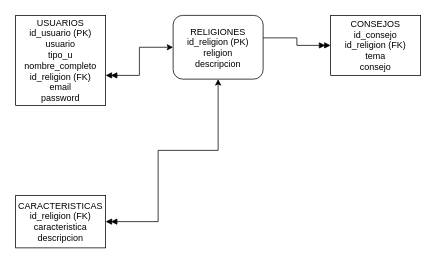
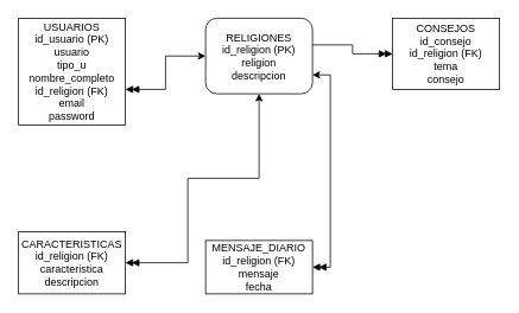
+ <mxCell id="7" style="edgeStyle=orthogonalEdgeStyle;rounded=0;orthogonalLoop=1;jettySize=auto;html=1;exitX=1;exitY=0.5;exitDx=0;exitDy=0;entryX=1;entryY=0.75;entryDx=0;entryDy=0;startArrow=doubleBlock;startFill=1;endArrow=classic;endFill=1;" edge="1" parent="1" source="8" target="5"><mxGeometry relative="1" as="geometry" /></mxCell>
+ <mxCell id="8" value="MENSAJE_DIARIO&lt;br&gt;id_religion (FK)&lt;br&gt;mensaje&lt;br&gt;fecha" style="rounded=0;whiteSpace=wrap;html=1;" vertex="1" parent="1"><mxGeometry x="230" y="270" width="120" height="60" as="geometry" /></mxCell>
